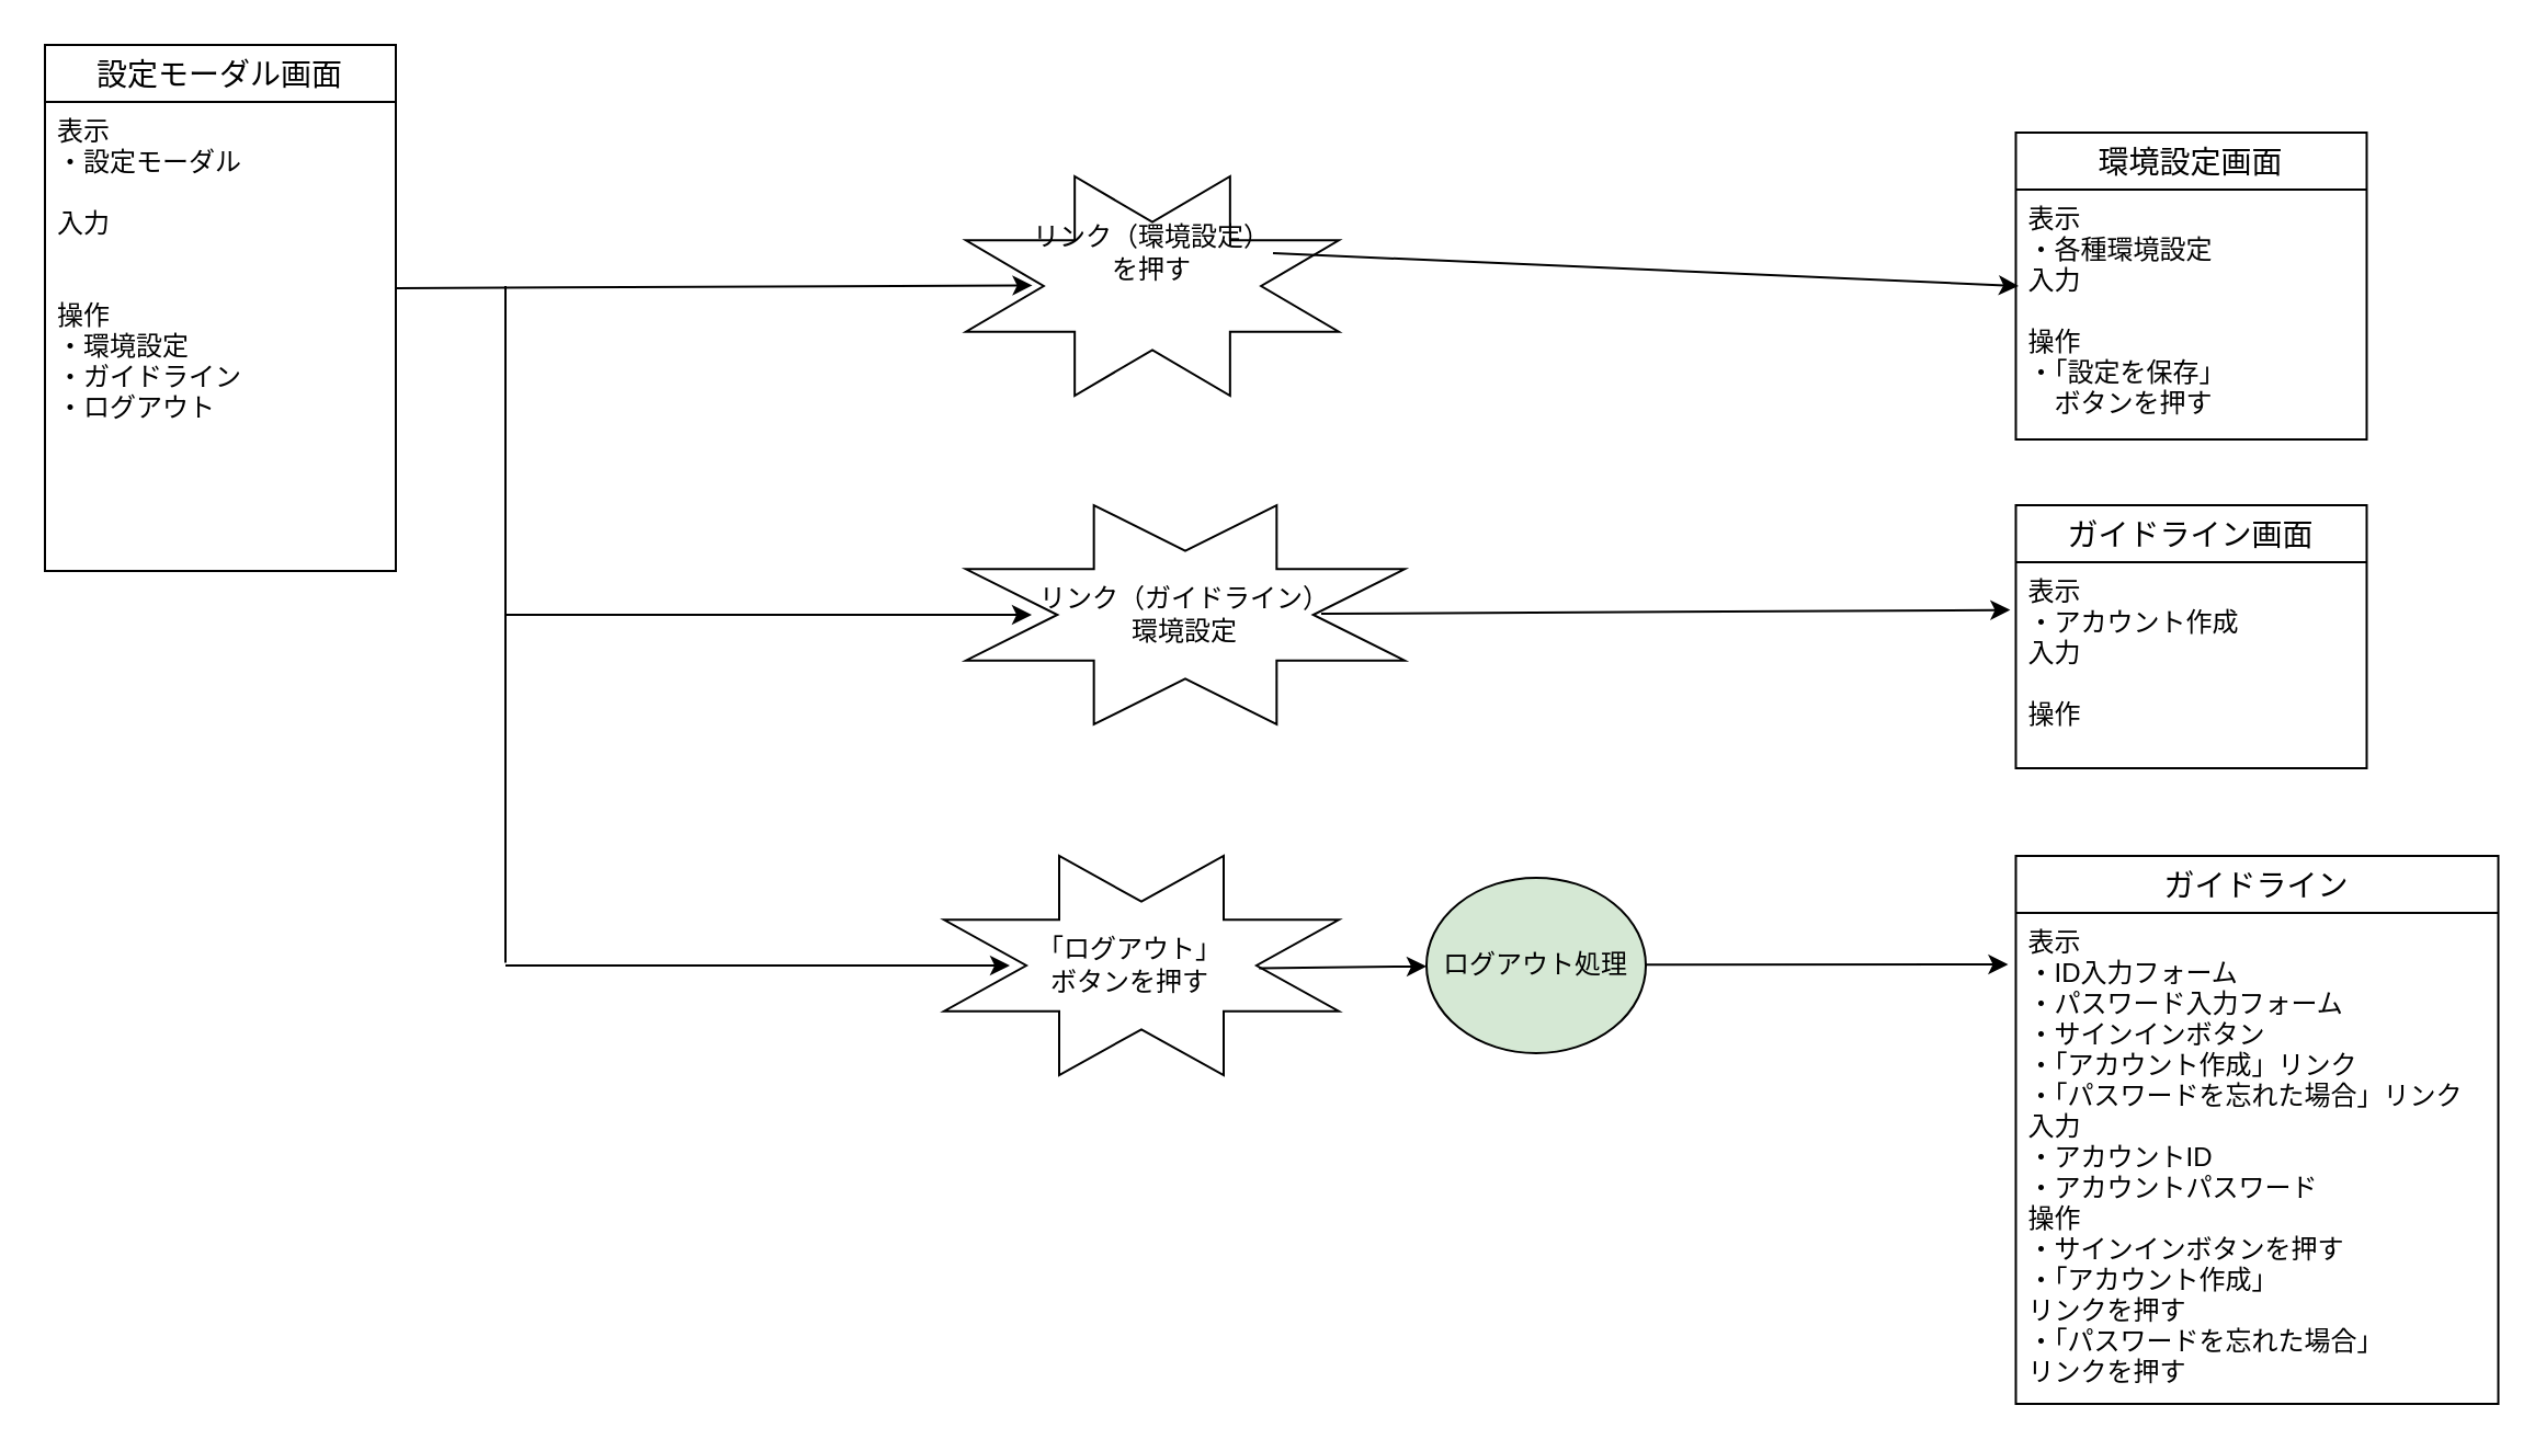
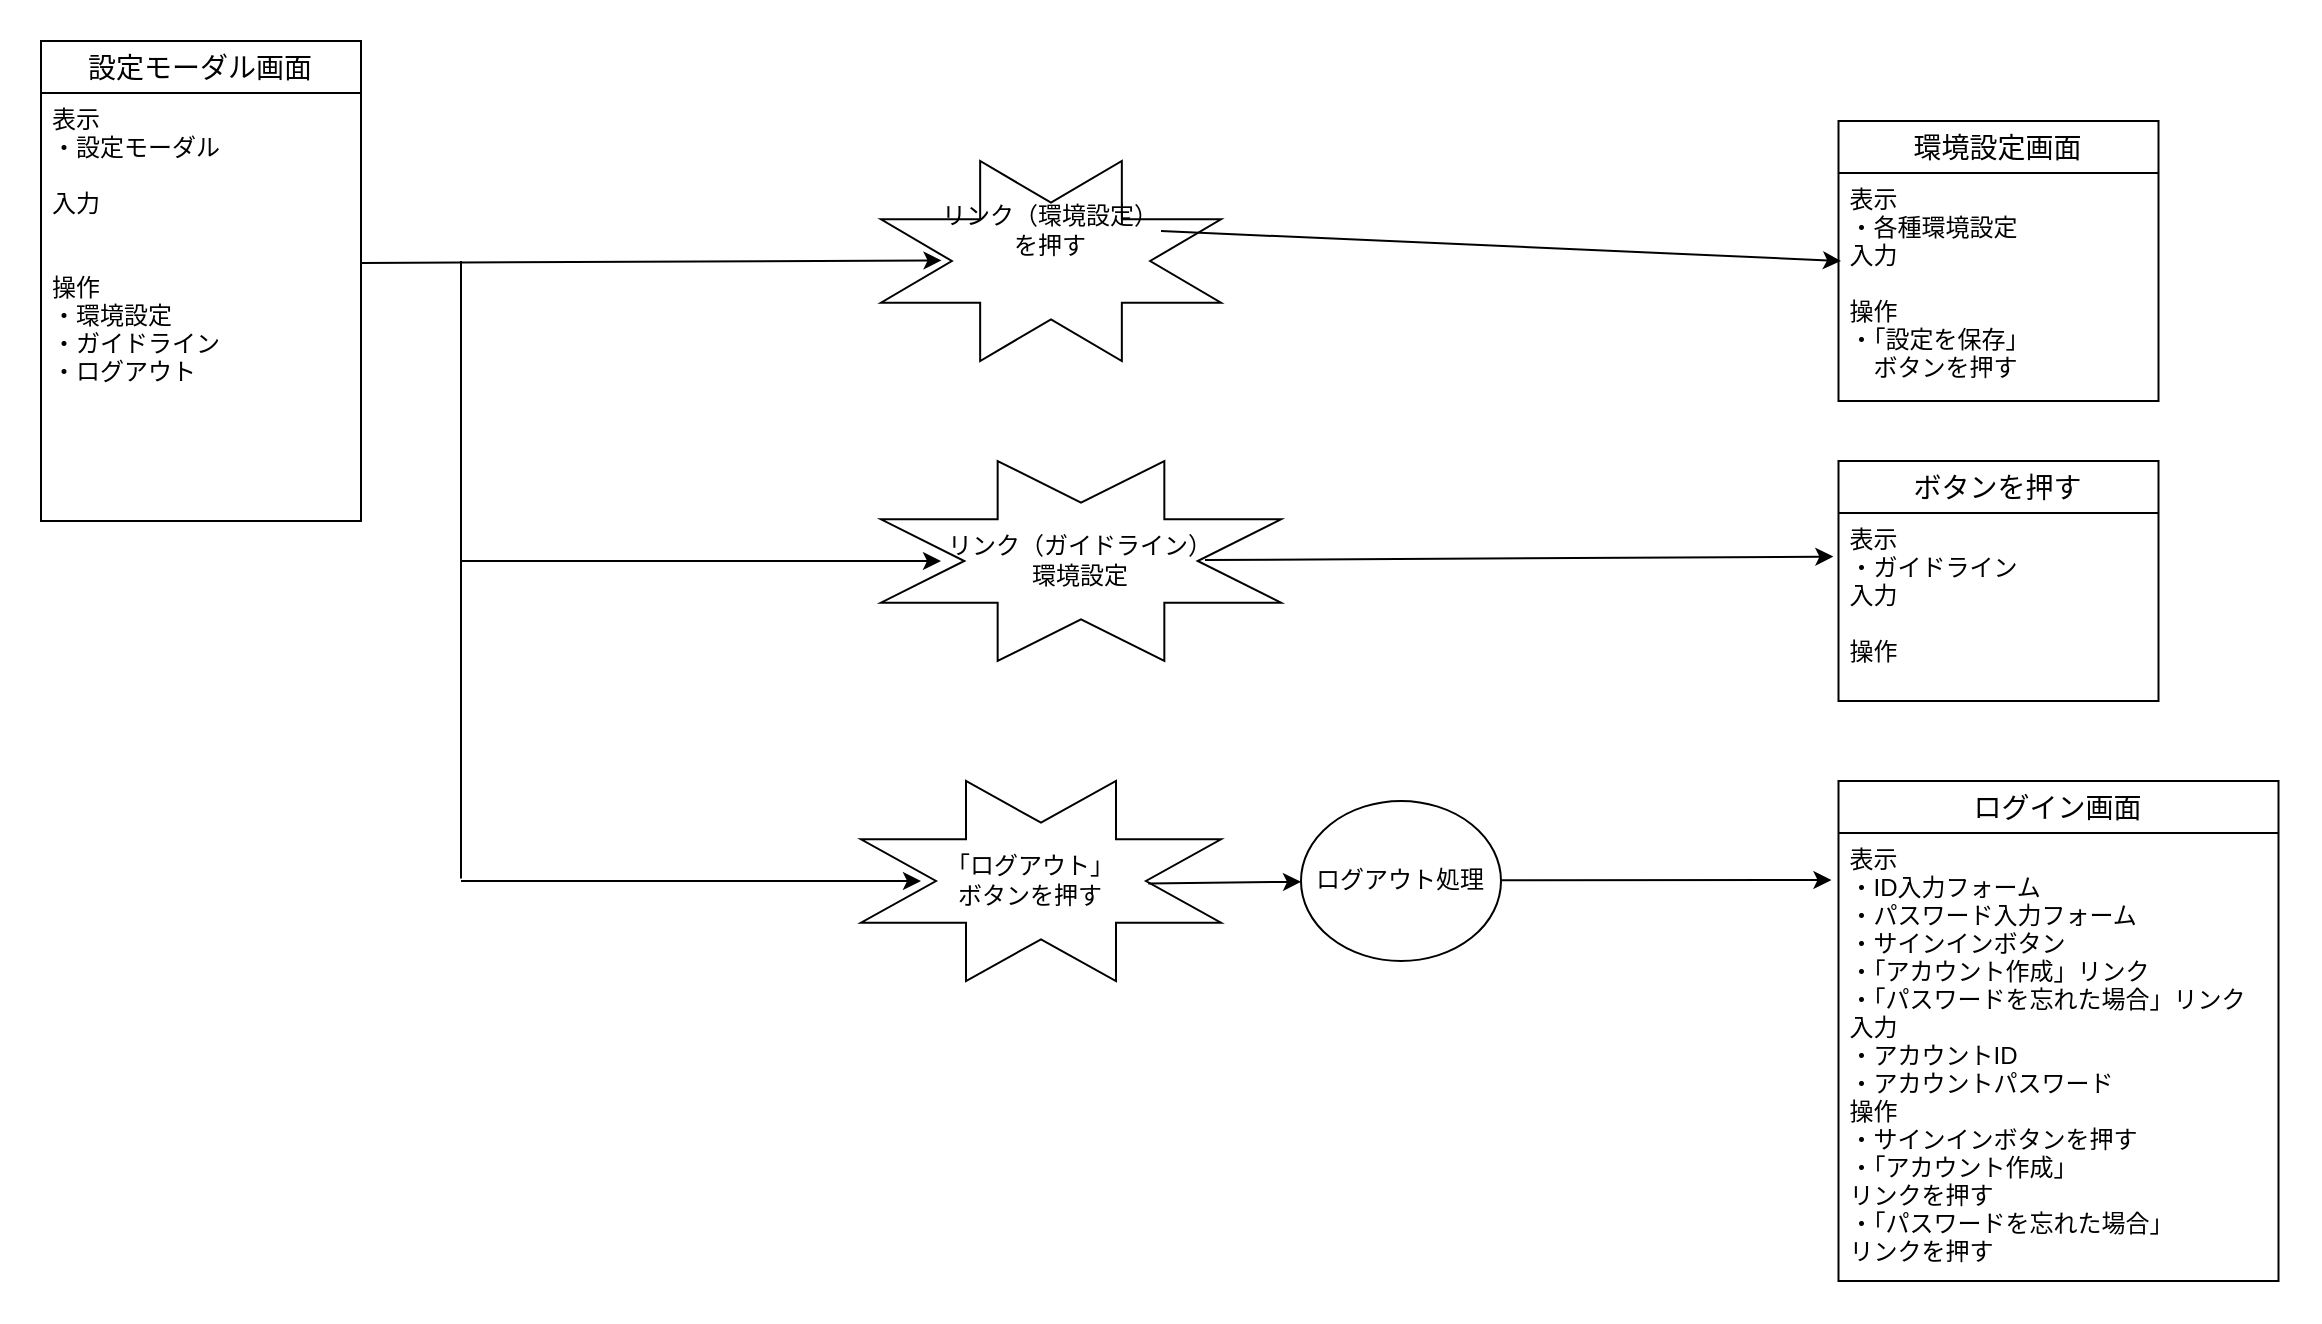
- <mxCell id="16" value="ガイドライン画面" style="swimlane;fontStyle=0;childLayout=stackLayout;horizontal=1;startSize=26;horizontalStack=0;resizeParent=1;resizeParentMax=0;resizeLast=0;collapsible=1;marginBottom=0;align=center;fontSize=14;" parent="1" vertex="1"><mxGeometry x="918.75" y="230" width="160" height="120" as="geometry" /></mxCell>
+ <mxCell id="16" value="ボタンを押す" style="swimlane;fontStyle=0;childLayout=stackLayout;horizontal=1;startSize=26;horizontalStack=0;resizeParent=1;resizeParentMax=0;resizeLast=0;collapsible=1;marginBottom=0;align=center;fontSize=14;" parent="1" vertex="1"><mxGeometry x="918.75" y="230" width="160" height="120" as="geometry" /></mxCell>
- <mxCell id="17" value="表示&#10;・アカウント作成&#10;入力&#10;&#10;操作&#10;" style="text;strokeColor=none;fillColor=none;spacingLeft=4;spacingRight=4;overflow=hidden;rotatable=0;points=[[0,0.5],[1,0.5]];portConstraint=eastwest;fontSize=12;" parent="16" vertex="1"><mxGeometry y="26" width="160" height="94" as="geometry" /></mxCell>
+ <mxCell id="17" value="表示&#10;・ガイドライン&#10;入力&#10;&#10;操作&#10;" style="text;strokeColor=none;fillColor=none;spacingLeft=4;spacingRight=4;overflow=hidden;rotatable=0;points=[[0,0.5],[1,0.5]];portConstraint=eastwest;fontSize=12;" parent="16" vertex="1"><mxGeometry y="26" width="160" height="94" as="geometry" /></mxCell>
- <mxCell id="23" value="ガイドライン" style="swimlane;fontStyle=0;childLayout=stackLayout;horizontal=1;startSize=26;horizontalStack=0;resizeParent=1;resizeParentMax=0;resizeLast=0;collapsible=1;marginBottom=0;align=center;fontSize=14;" parent="1" vertex="1"><mxGeometry x="918.75" y="390" width="220" height="250" as="geometry" /></mxCell>
+ <mxCell id="23" value="ログイン画面" style="swimlane;fontStyle=0;childLayout=stackLayout;horizontal=1;startSize=26;horizontalStack=0;resizeParent=1;resizeParentMax=0;resizeLast=0;collapsible=1;marginBottom=0;align=center;fontSize=14;" parent="1" vertex="1"><mxGeometry x="918.75" y="390" width="220" height="250" as="geometry" /></mxCell>
- <mxCell id="22" value="ログアウト処理" style="ellipse;whiteSpace=wrap;html=1;fillColor=#d5e8d4;" parent="1" vertex="1"><mxGeometry x="650" y="400" width="100" height="80" as="geometry" /></mxCell>
+ <mxCell id="22" value="ログアウト処理" style="ellipse;whiteSpace=wrap;html=1;" parent="1" vertex="1"><mxGeometry x="650" y="400" width="100" height="80" as="geometry" /></mxCell>
